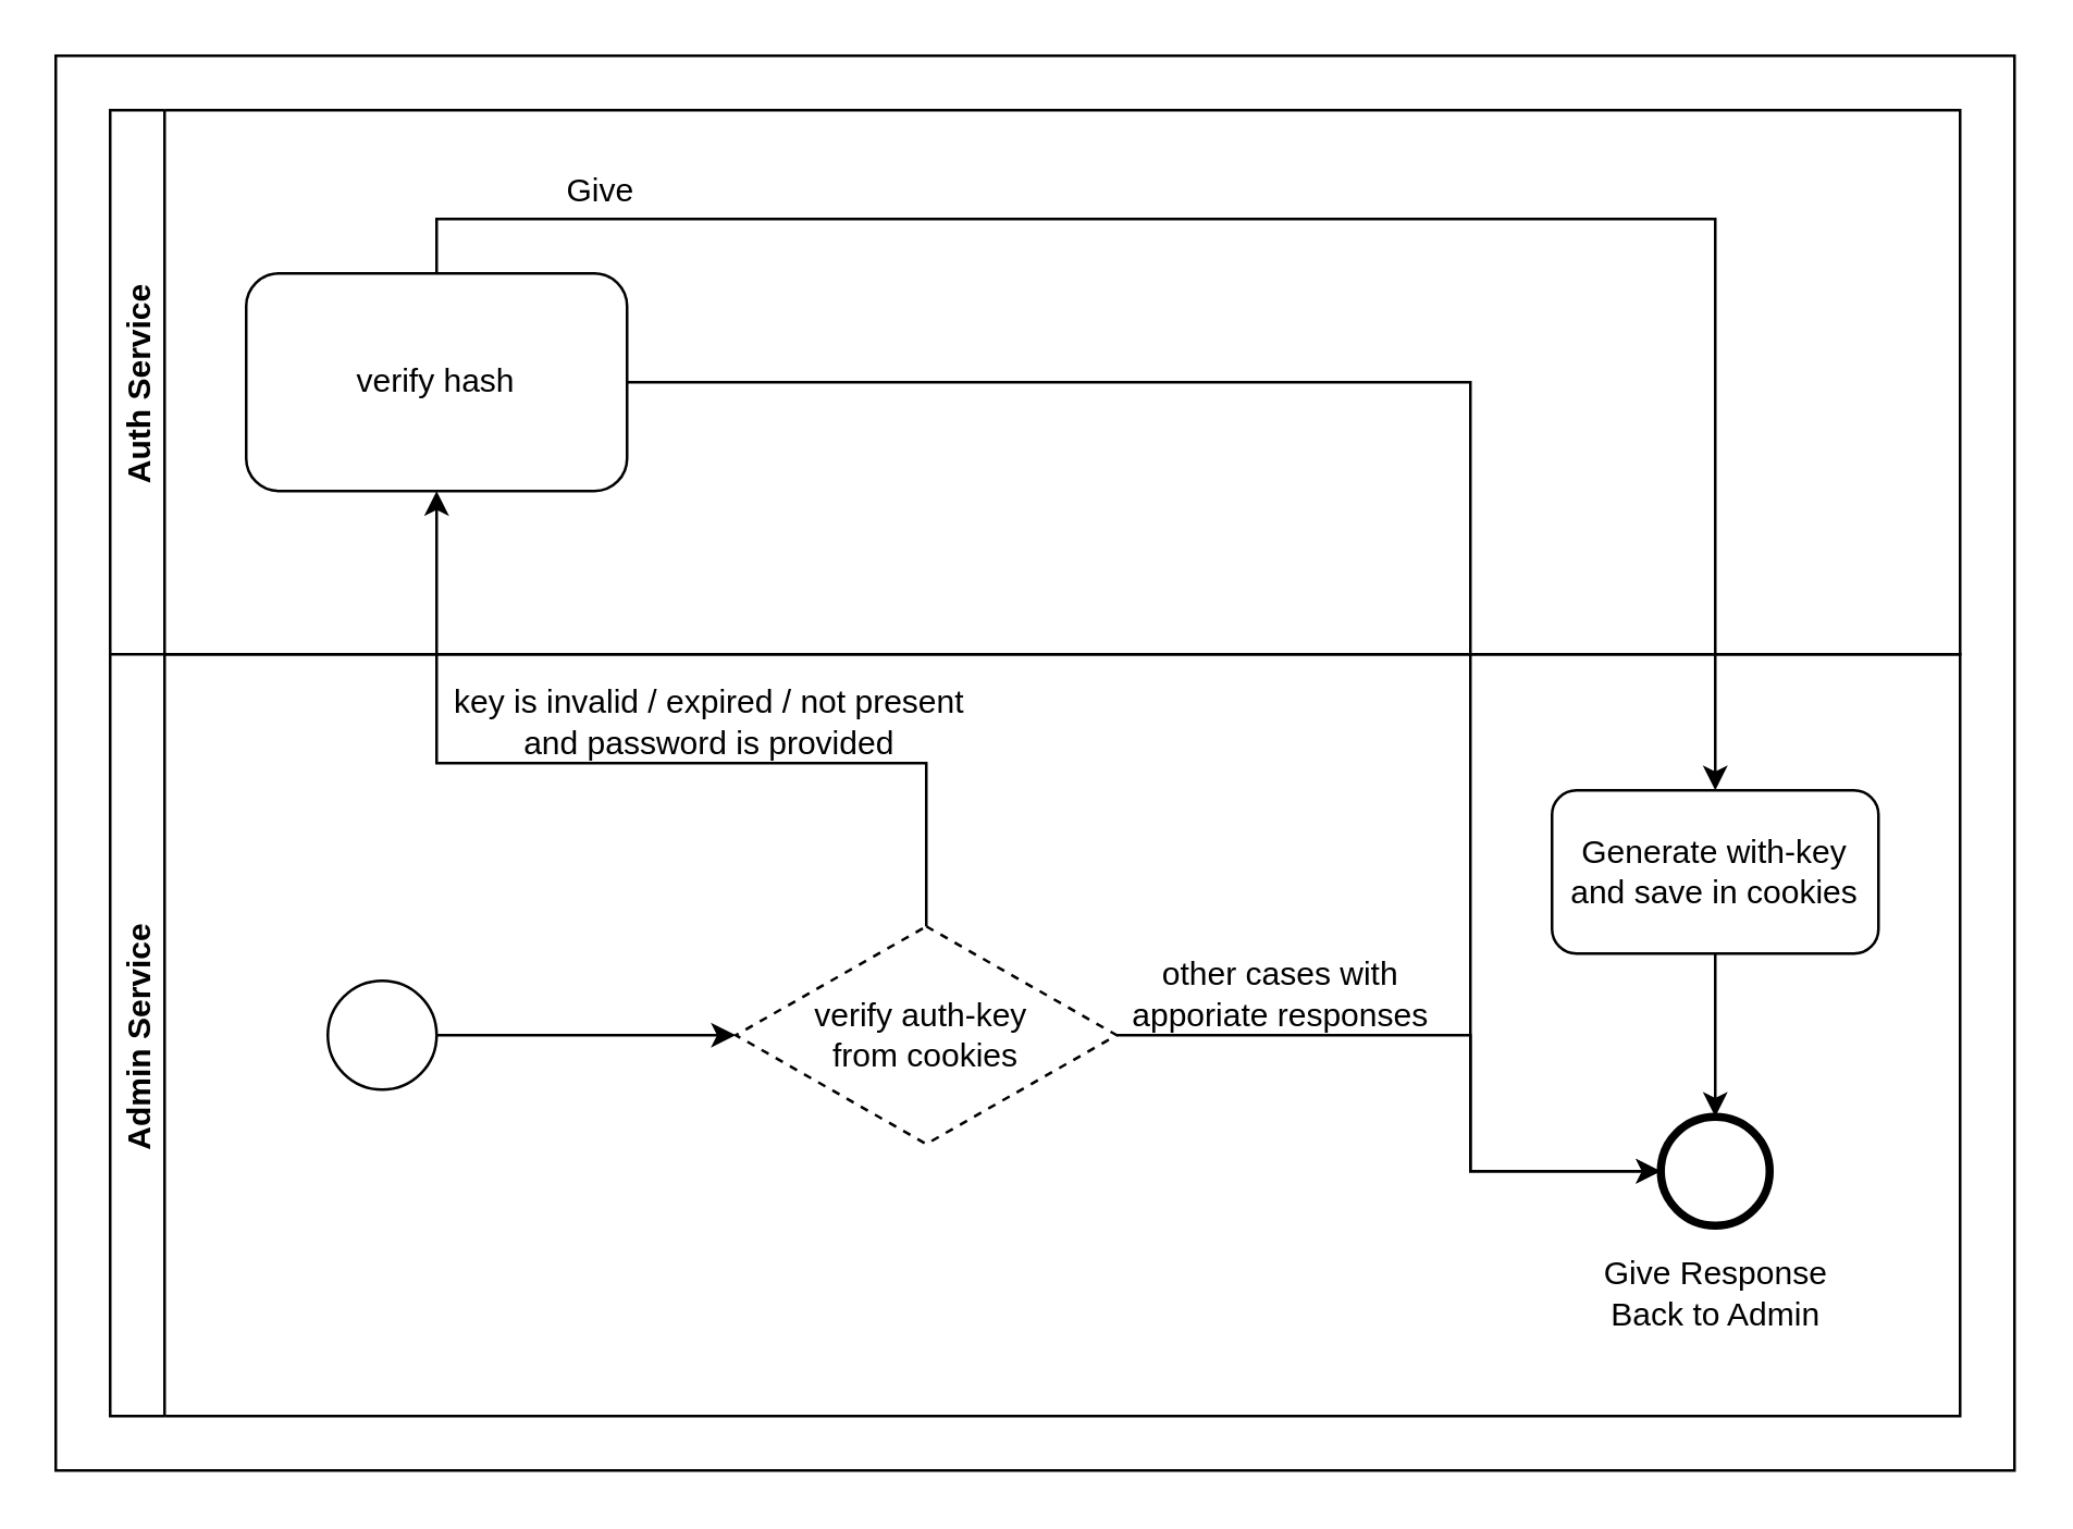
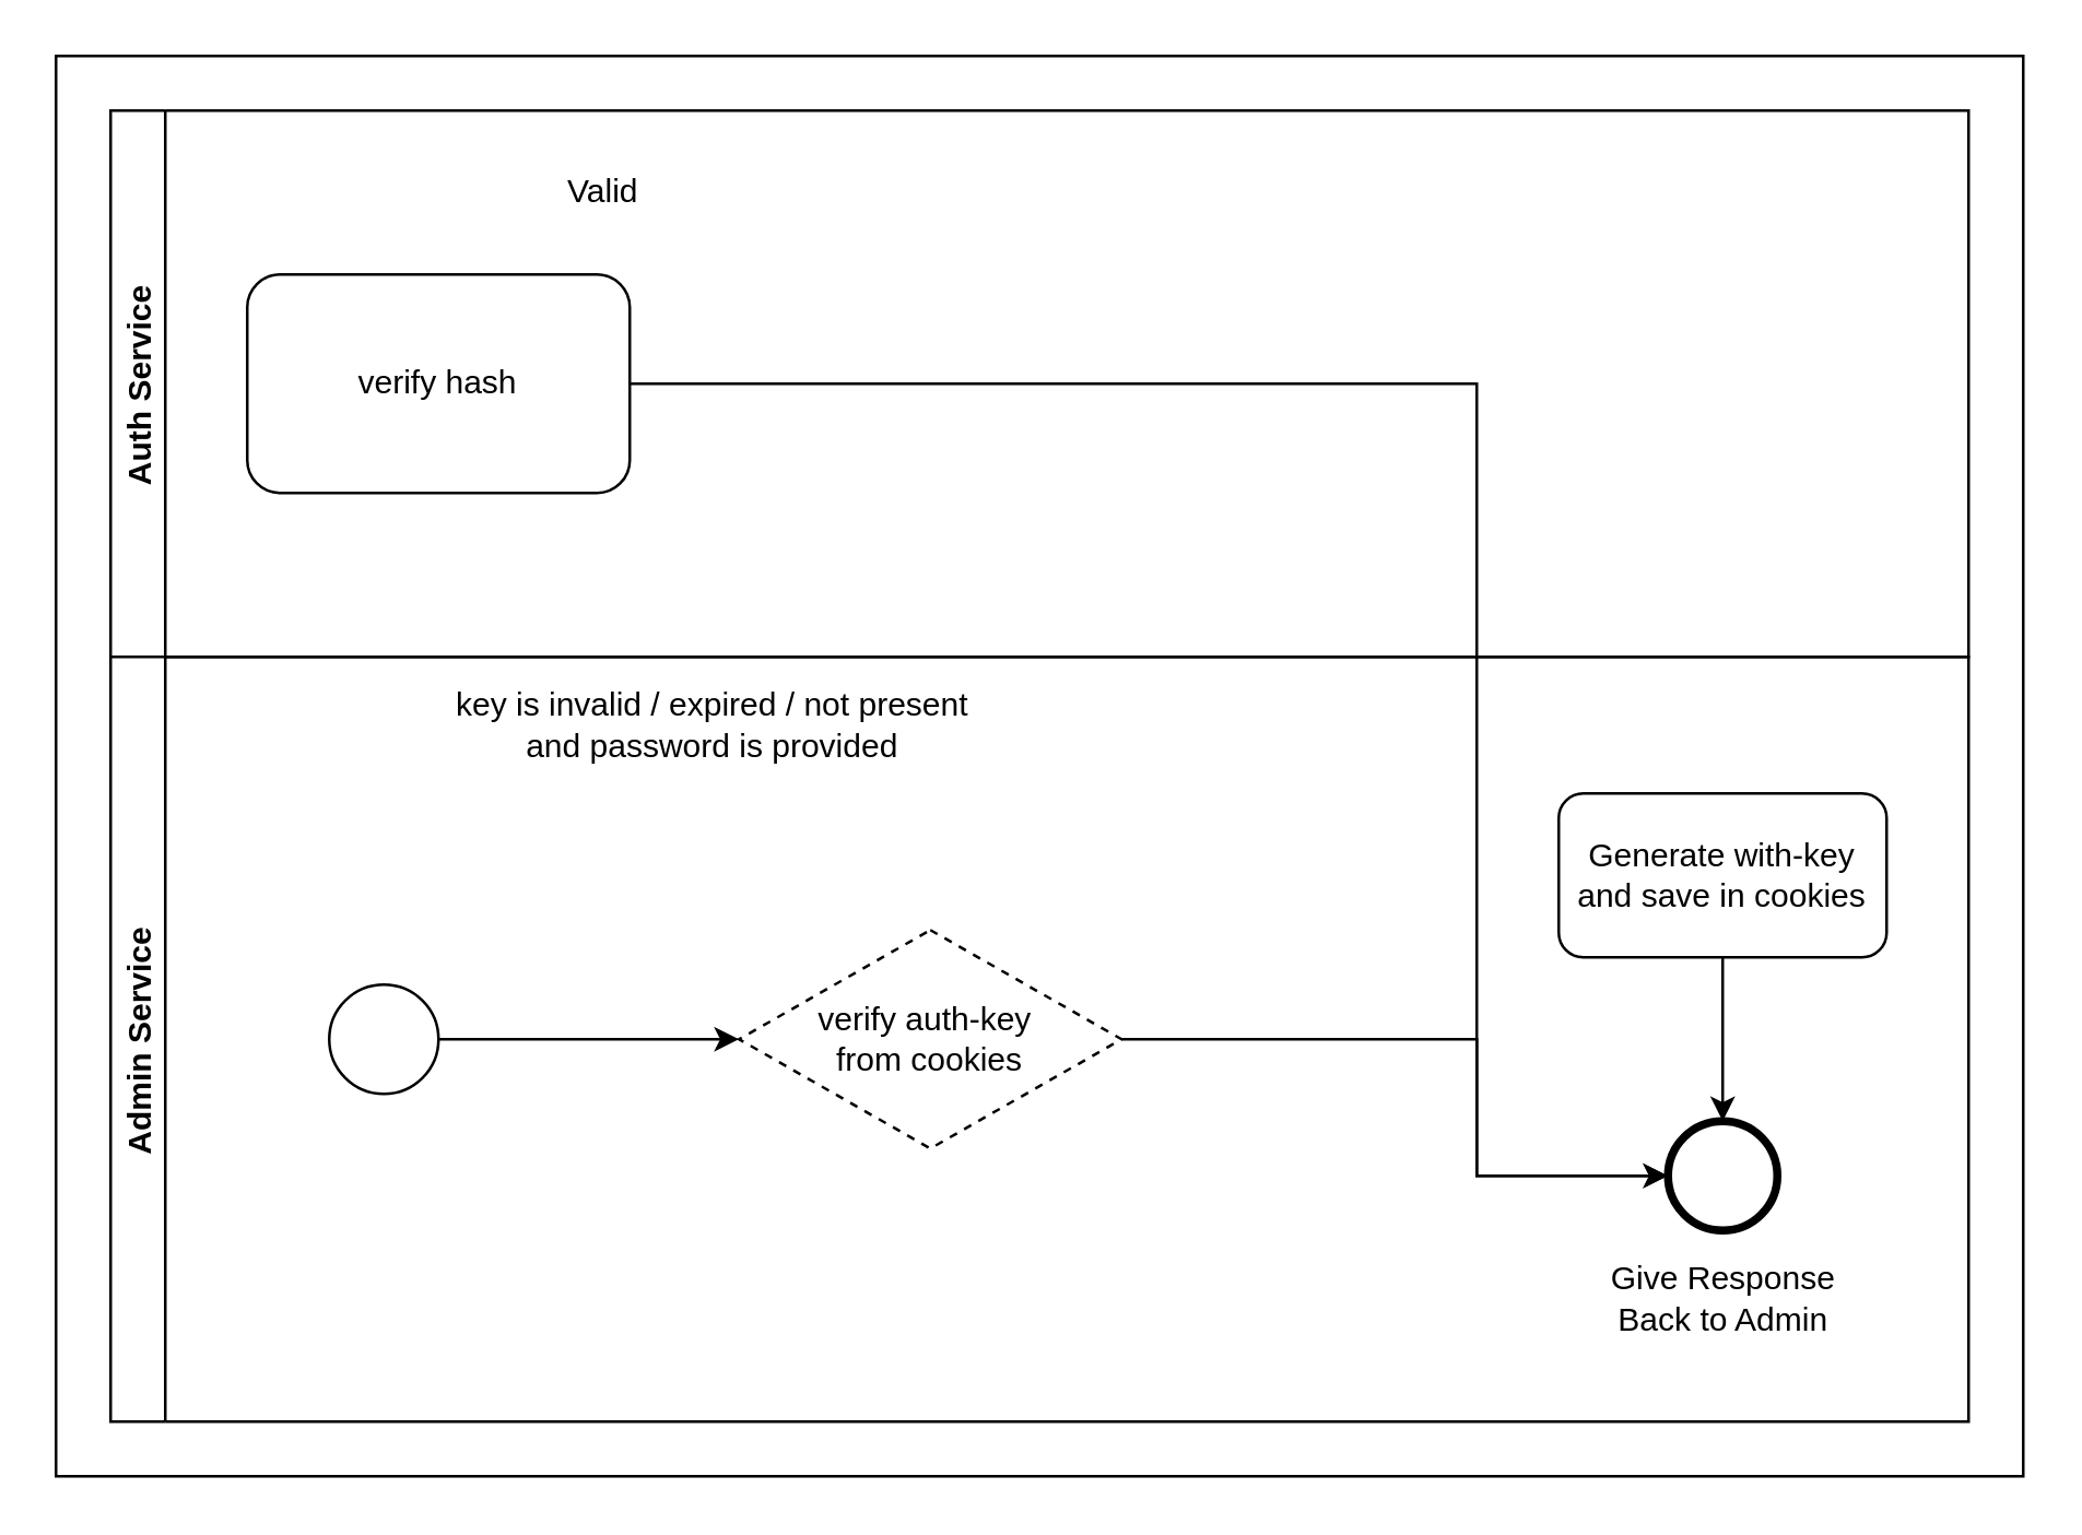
- <mxCell id="4" value="Give" style="text;html=1;align=center;verticalAlign=middle;resizable=0;points=[];autosize=1;" vertex="1" parent="2"><mxGeometry x="160" y="20" width="40" height="20" as="geometry" /></mxCell>
+ <mxCell id="4" value="Valid" style="text;html=1;align=center;verticalAlign=middle;resizable=0;points=[];autosize=1;" vertex="1" parent="2"><mxGeometry x="160" y="20" width="40" height="20" as="geometry" /></mxCell>
- <mxCell id="18" style="edgeStyle=orthogonalEdgeStyle;rounded=0;orthogonalLoop=1;jettySize=auto;html=1;entryX=0.5;entryY=0;entryDx=0;entryDy=0;exitX=0.5;exitY=0;exitDx=0;exitDy=0;" parent="1" source="3" target="16" edge="1"><mxGeometry relative="1" as="geometry"><mxPoint x="250" y="90" as="sourcePoint" /></mxGeometry></mxCell>
- <mxCell id="17" style="edgeStyle=orthogonalEdgeStyle;rounded=0;orthogonalLoop=1;jettySize=auto;html=1;exitX=0.5;exitY=0;exitDx=0;exitDy=0;entryX=0.5;entryY=1;entryDx=0;entryDy=0;" parent="1" source="13" target="3" edge="1"><mxGeometry relative="1" as="geometry"><mxPoint x="390" y="280" as="sourcePoint" /><Array as="points"><mxPoint x="340" y="280" /><mxPoint x="160" y="280" /></Array><mxPoint x="290" y="170" as="targetPoint" /></mxGeometry></mxCell>
- <mxCell id="14" value="other cases with &lt;br&gt;apporiate responses" style="text;html=1;align=center;verticalAlign=middle;resizable=0;points=[];autosize=1;" parent="6" vertex="1"><mxGeometry x="370" y="110" width="120" height="30" as="geometry" /></mxCell>
